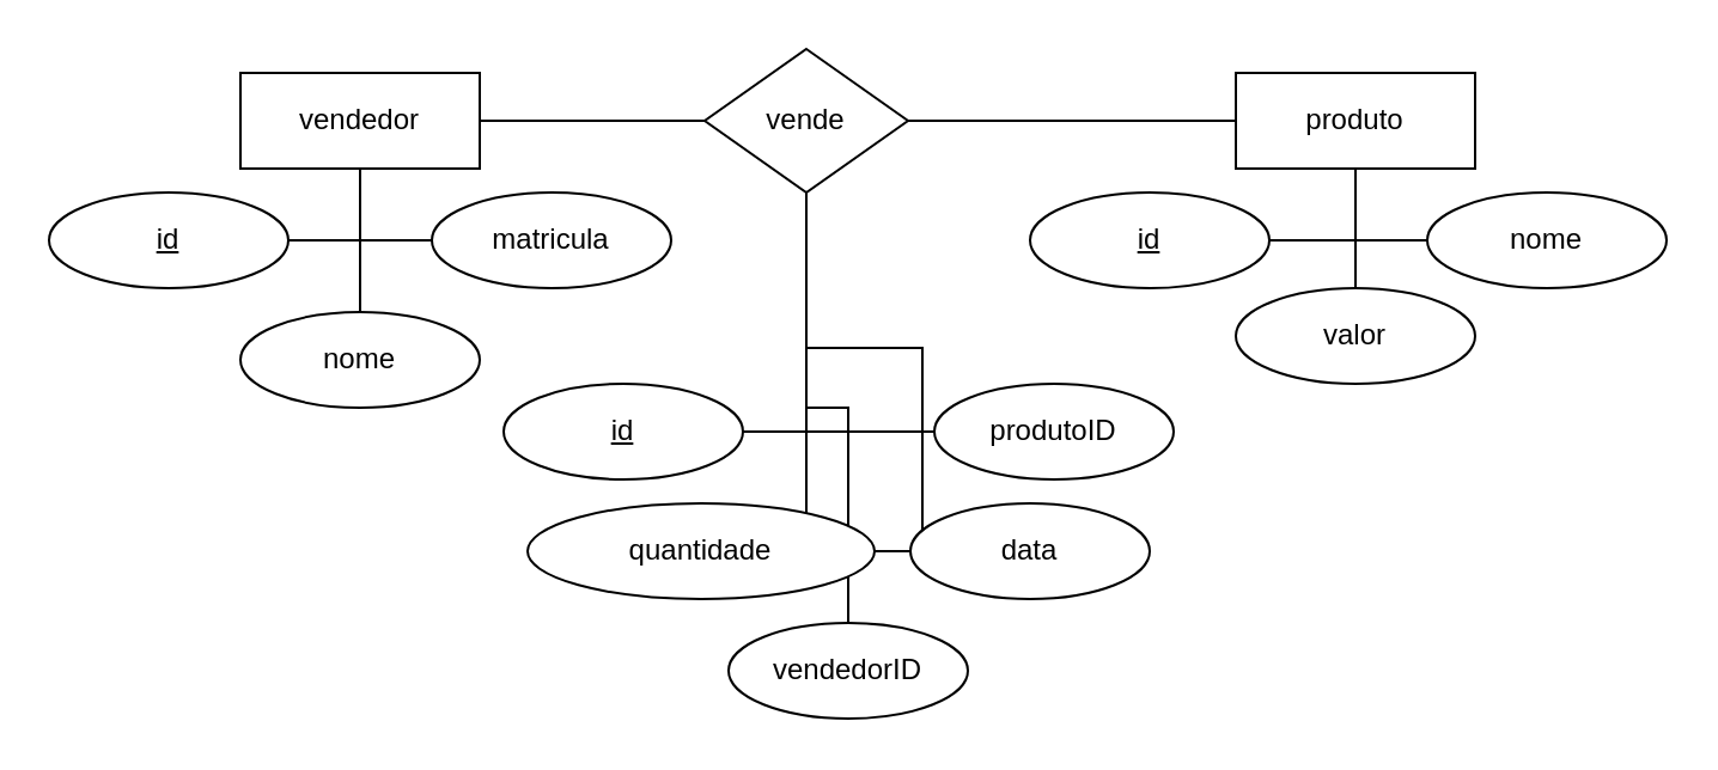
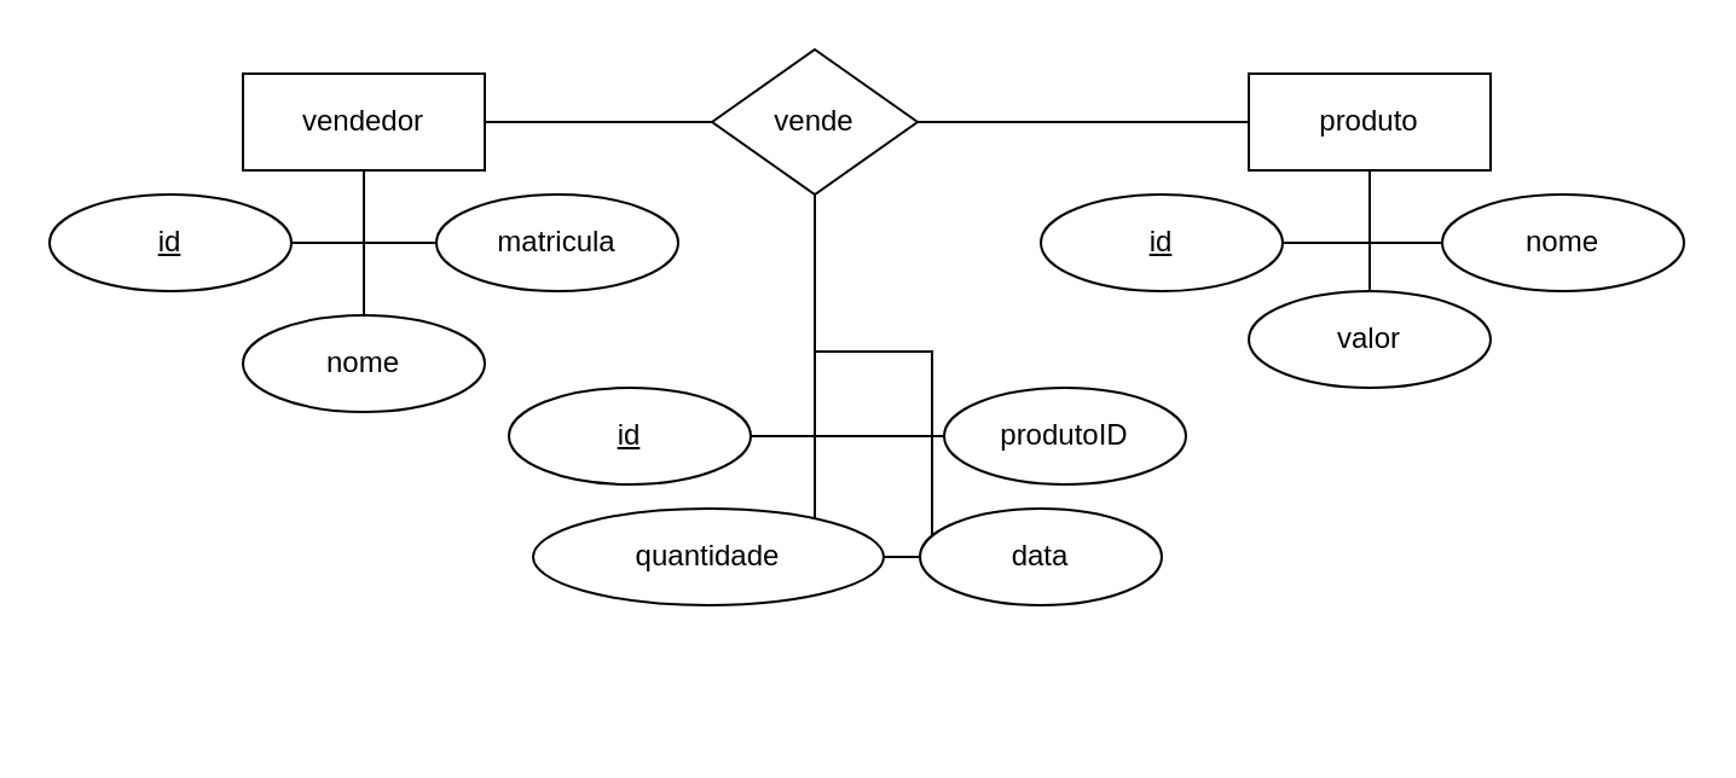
- <mxCell id="6" style="edgeStyle=orthogonalEdgeStyle;rounded=0;orthogonalLoop=1;jettySize=auto;html=1;exitX=0.5;exitY=1;exitDx=0;exitDy=0;endArrow=none;endFill=0;" edge="1" parent="1" source="13" target="24"><mxGeometry relative="1" as="geometry" /></mxCell>
- <mxCell id="24" value="vendedorID" style="ellipse;whiteSpace=wrap;html=1;align=center;" vertex="1" parent="1"><mxGeometry x="304" y="260" width="100" height="40" as="geometry" /></mxCell>
